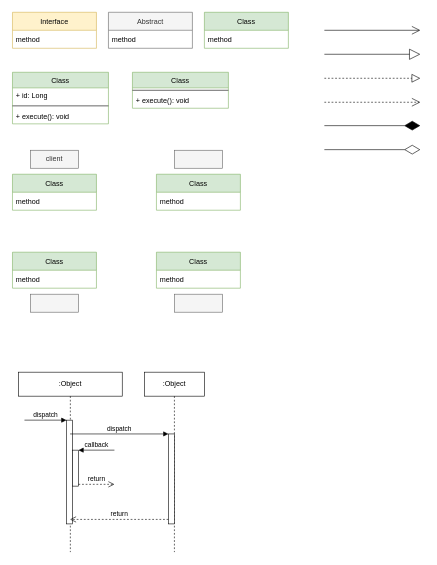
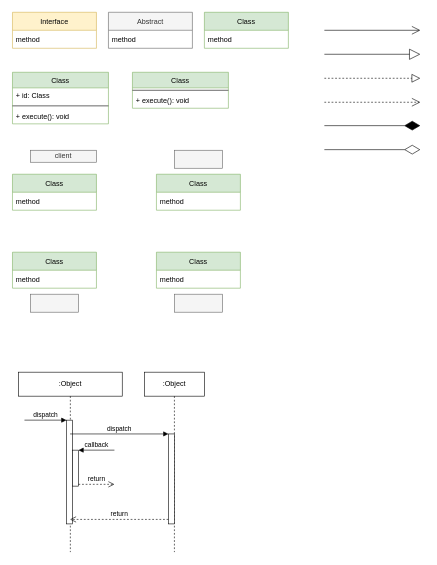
- <mxCell id="19" value="+ id: Long" style="text;strokeColor=none;fillColor=none;align=left;verticalAlign=top;spacingLeft=4;spacingRight=4;overflow=hidden;rotatable=0;points=[[0,0.5],[1,0.5]];portConstraint=eastwest;" parent="18" vertex="1"><mxGeometry y="26" width="160" height="26" as="geometry" /></mxCell>
+ <mxCell id="19" value="+ id: Class" style="text;strokeColor=none;fillColor=none;align=left;verticalAlign=top;spacingLeft=4;spacingRight=4;overflow=hidden;rotatable=0;points=[[0,0.5],[1,0.5]];portConstraint=eastwest;" parent="18" vertex="1"><mxGeometry y="26" width="160" height="26" as="geometry" /></mxCell>
- <mxCell id="14" value="client" style="rounded=0;whiteSpace=wrap;html=1;fillColor=#f5f5f5;fontColor=#333333;strokeColor=#666666;" parent="1" vertex="1"><mxGeometry x="50" y="250" width="80" height="30" as="geometry" /></mxCell>
+ <mxCell id="14" value="client" style="rounded=0;whiteSpace=wrap;html=1;fillColor=#f5f5f5;fontColor=#333333;strokeColor=#666666;" parent="1" vertex="1"><mxGeometry x="50" y="250" width="110" height="20" as="geometry" /></mxCell>
